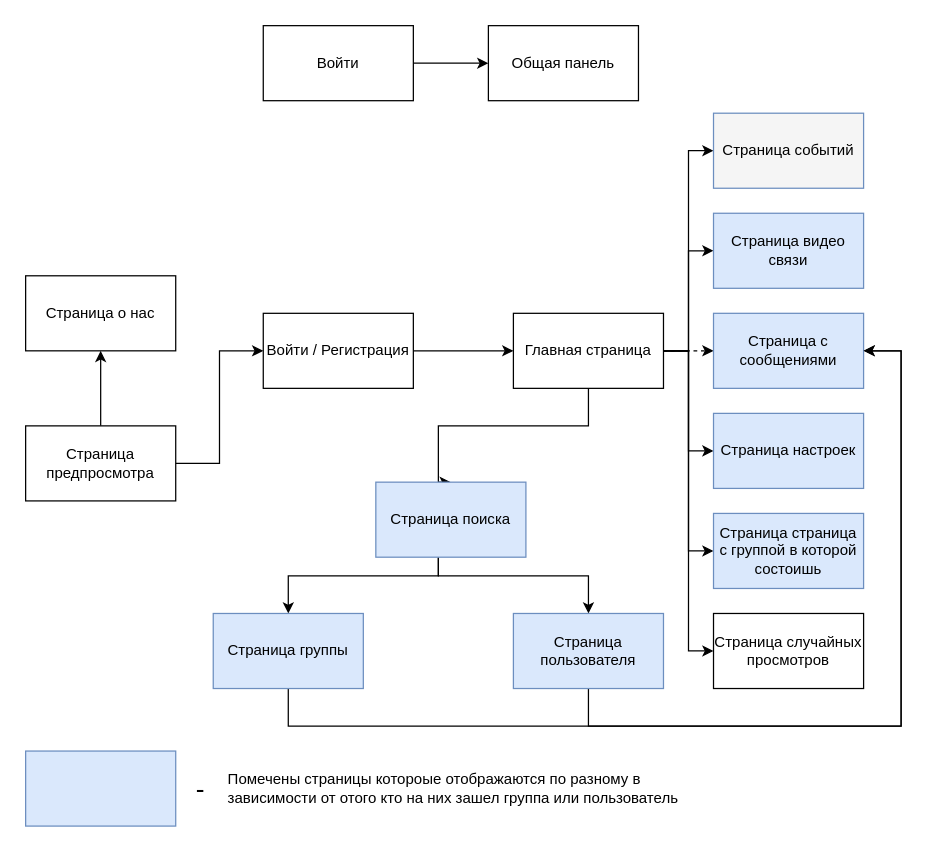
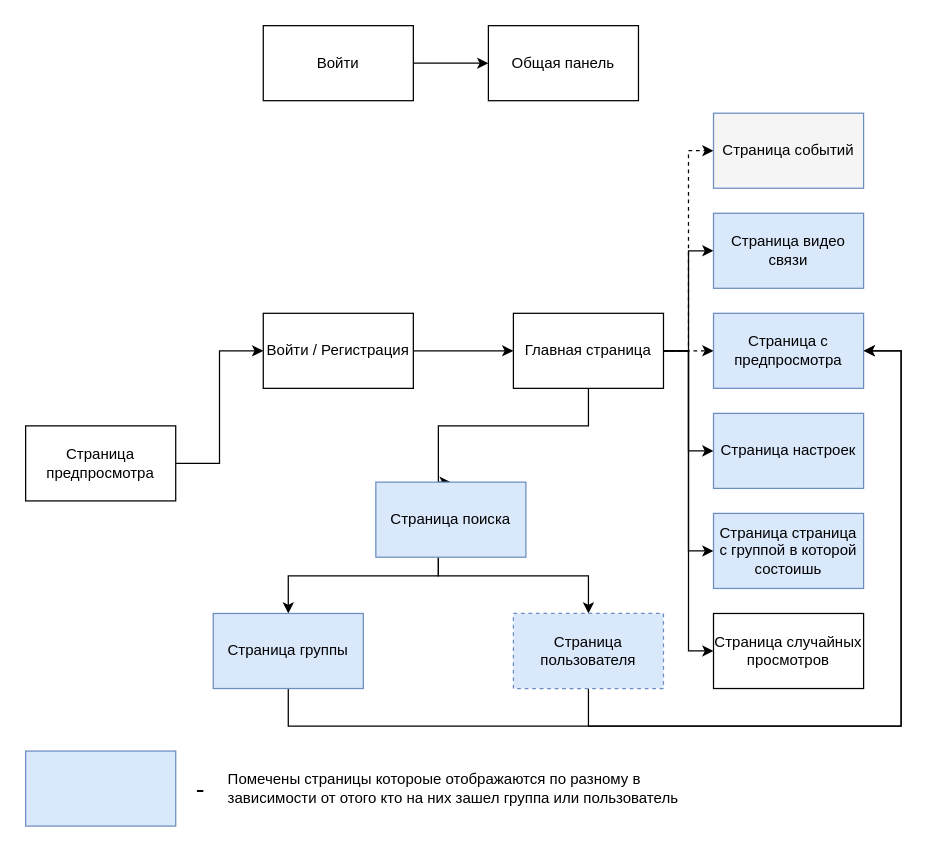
- <mxCell id="16" style="edgeStyle=orthogonalEdgeStyle;rounded=0;orthogonalLoop=1;jettySize=auto;html=1;entryX=0;entryY=0.5;entryDx=0;entryDy=0;fontSize=12;" parent="1" source="17" target="35" edge="1"><mxGeometry relative="1" as="geometry" /></mxCell>
+ <mxCell id="16" style="edgeStyle=orthogonalEdgeStyle;rounded=0;orthogonalLoop=1;jettySize=auto;html=1;entryX=0;entryY=0.5;entryDx=0;entryDy=0;fontSize=12;dashed=1;" parent="1" source="17" target="35" edge="1"><mxGeometry relative="1" as="geometry" /></mxCell>
- <mxCell id="34" value="Страница о нас" style="rounded=0;whiteSpace=wrap;html=1;fontSize=12;align=center;" parent="1" vertex="1"><mxGeometry x="20" y="220" width="120" height="60" as="geometry" /></mxCell>
- <mxCell id="19" value="Страница с сообщениями" style="rounded=0;whiteSpace=wrap;html=1;fillColor=#dae8fc;strokeColor=#6c8ebf;" parent="1" vertex="1"><mxGeometry x="570" y="250" width="120" height="60" as="geometry" /></mxCell>
+ <mxCell id="19" value="Страница с предпросмотра" style="rounded=0;whiteSpace=wrap;html=1;fillColor=#dae8fc;strokeColor=#6c8ebf;" parent="1" vertex="1"><mxGeometry x="570" y="250" width="120" height="60" as="geometry" /></mxCell>
- <mxCell id="3" style="edgeStyle=orthogonalEdgeStyle;rounded=0;orthogonalLoop=1;jettySize=auto;html=1;entryX=0.5;entryY=1;entryDx=0;entryDy=0;fontSize=12;" parent="1" source="4" target="34" edge="1"><mxGeometry relative="1" as="geometry" /></mxCell>
- <mxCell id="27" value="Страница пользователя" style="rounded=0;whiteSpace=wrap;html=1;fillColor=#dae8fc;strokeColor=#6c8ebf;" parent="1" vertex="1"><mxGeometry x="410" y="490" width="120" height="60" as="geometry" /></mxCell>
+ <mxCell id="27" value="Страница пользователя" style="rounded=0;whiteSpace=wrap;html=1;fillColor=#dae8fc;strokeColor=#6c8ebf;dashed=1;" parent="1" vertex="1"><mxGeometry x="410" y="490" width="120" height="60" as="geometry" /></mxCell>
